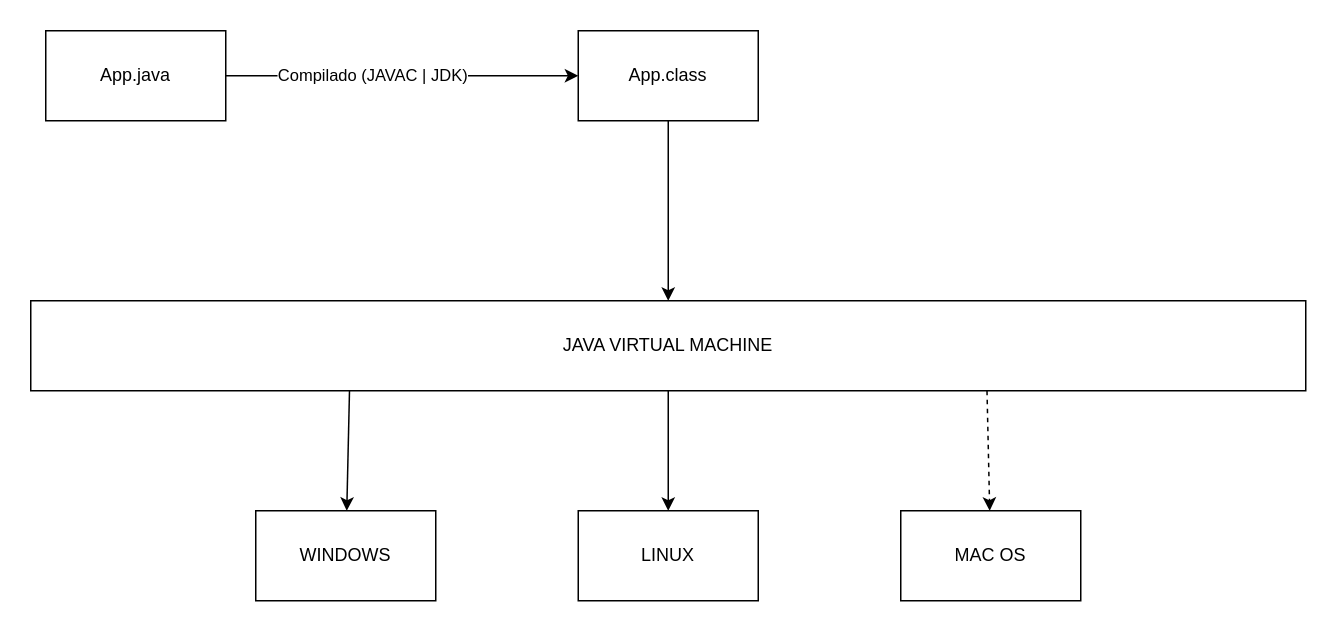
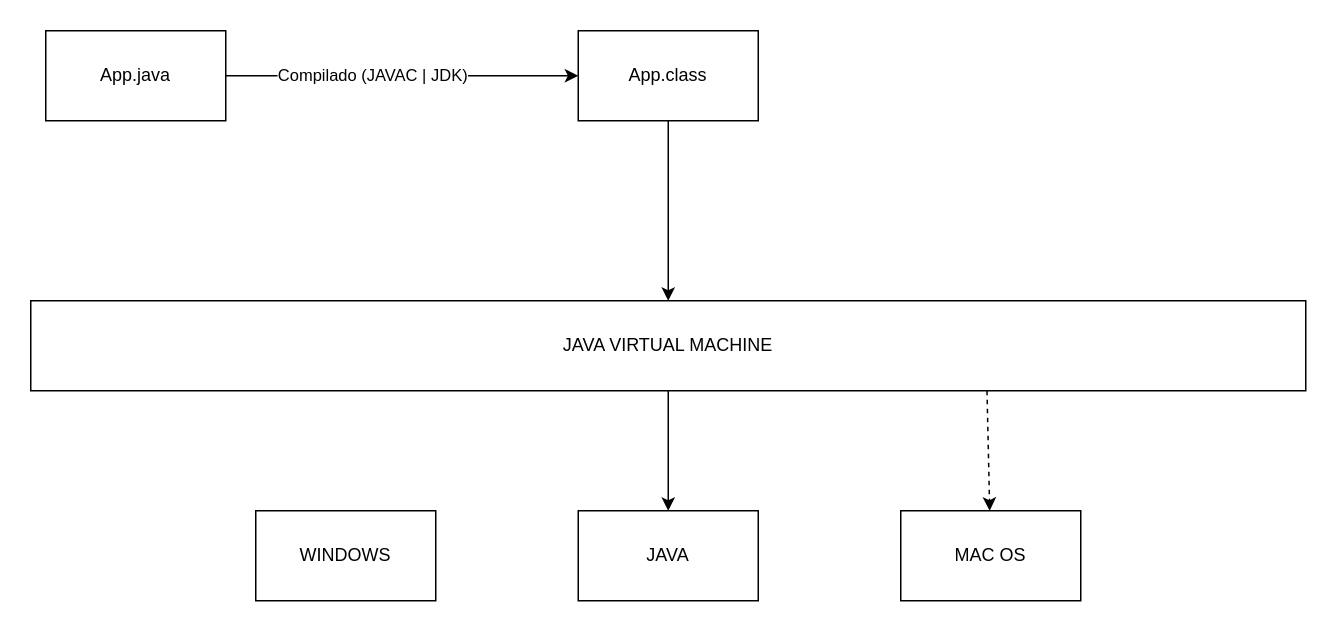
- <mxCell id="8" style="edgeStyle=none;html=1;exitX=0.25;exitY=1;exitDx=0;exitDy=0;" parent="1" source="10" target="12" edge="1"><mxGeometry relative="1" as="geometry"><mxPoint x="233" y="370" as="targetPoint" /></mxGeometry></mxCell>
- <mxCell id="11" value="LINUX" style="whiteSpace=wrap;html=1;rounded=0;" parent="1" vertex="1"><mxGeometry x="385" y="340" width="120" height="60" as="geometry" /></mxCell>
+ <mxCell id="11" value="JAVA" style="whiteSpace=wrap;html=1;rounded=0;" parent="1" vertex="1"><mxGeometry x="385" y="340" width="120" height="60" as="geometry" /></mxCell>
